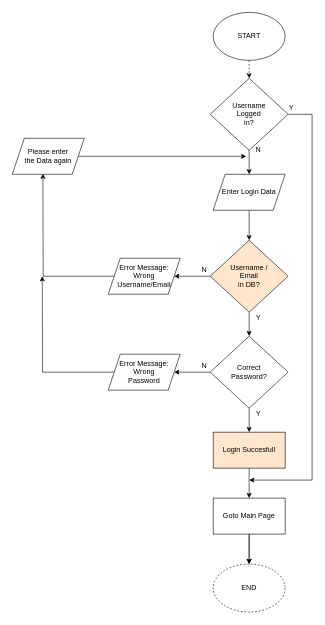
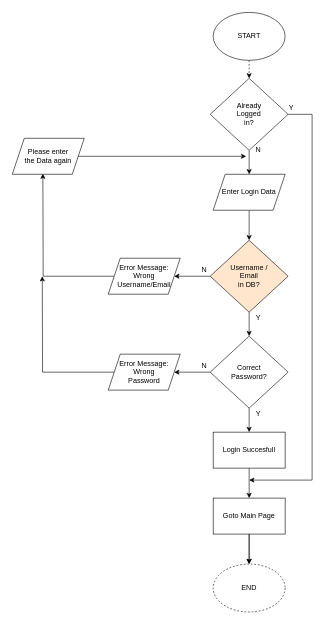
- <mxCell id="12" value="&lt;div&gt;Username&lt;/div&gt;&lt;div&gt;Logged&lt;/div&gt;&lt;div&gt;in?&lt;/div&gt;" style="rhombus;whiteSpace=wrap;html=1;" parent="1" vertex="1"><mxGeometry x="350" y="130" width="130" height="120" as="geometry" /></mxCell>
+ <mxCell id="12" value="&lt;div&gt;Already&lt;/div&gt;&lt;div&gt;Logged&lt;/div&gt;&lt;div&gt;in?&lt;/div&gt;" style="rhombus;whiteSpace=wrap;html=1;" parent="1" vertex="1"><mxGeometry x="350" y="130" width="130" height="120" as="geometry" /></mxCell>
- <mxCell id="20" value="Login Succesfull" style="rounded=0;whiteSpace=wrap;html=1;fillColor=#ffe6cc;" parent="1" vertex="1"><mxGeometry x="355" y="720" width="120" height="60" as="geometry" /></mxCell>
+ <mxCell id="20" value="Login Succesfull" style="rounded=0;whiteSpace=wrap;html=1;" parent="1" vertex="1"><mxGeometry x="355" y="720" width="120" height="60" as="geometry" /></mxCell>
